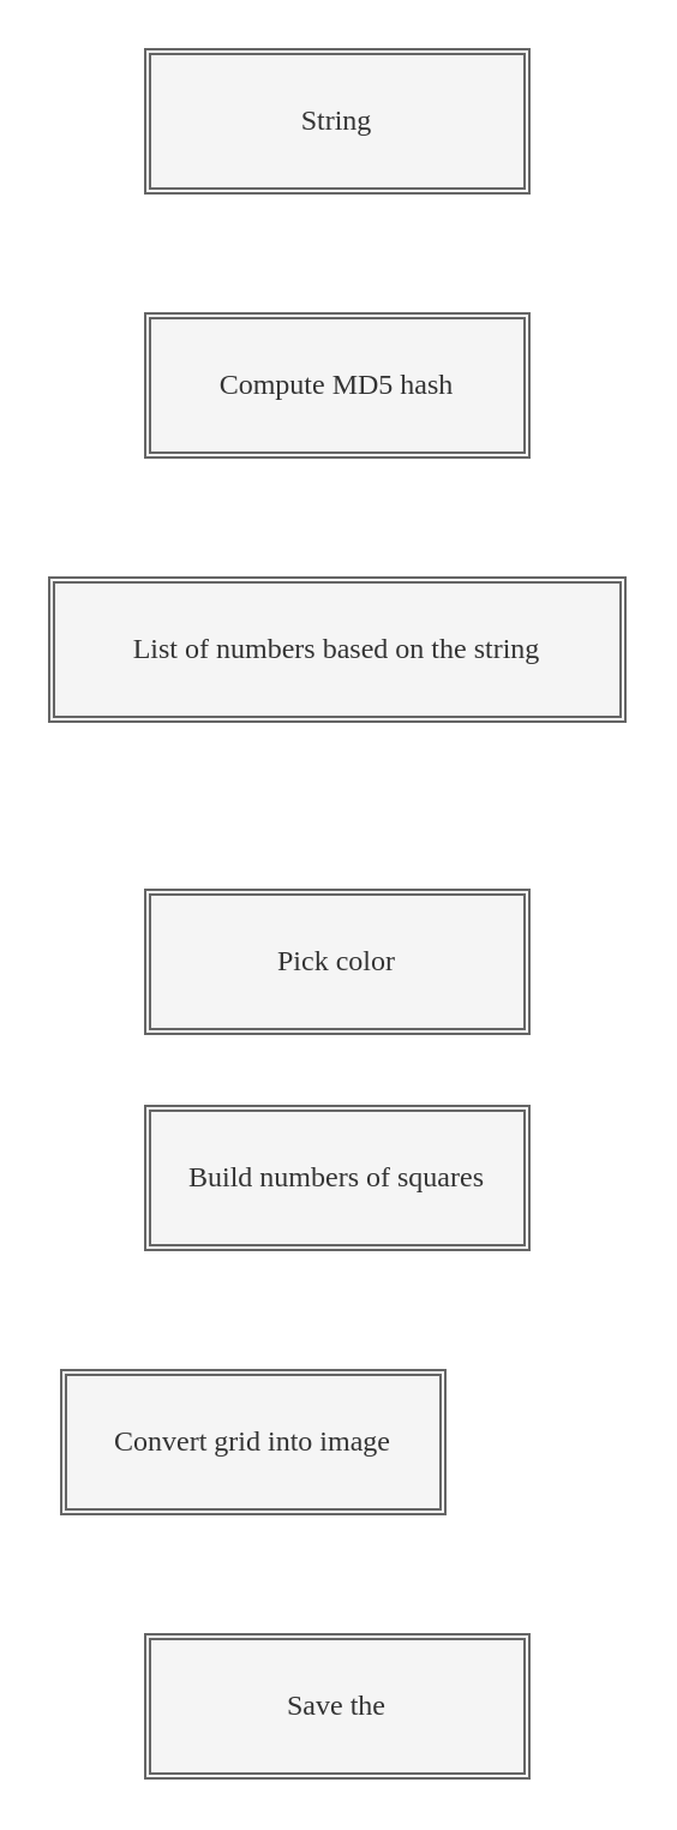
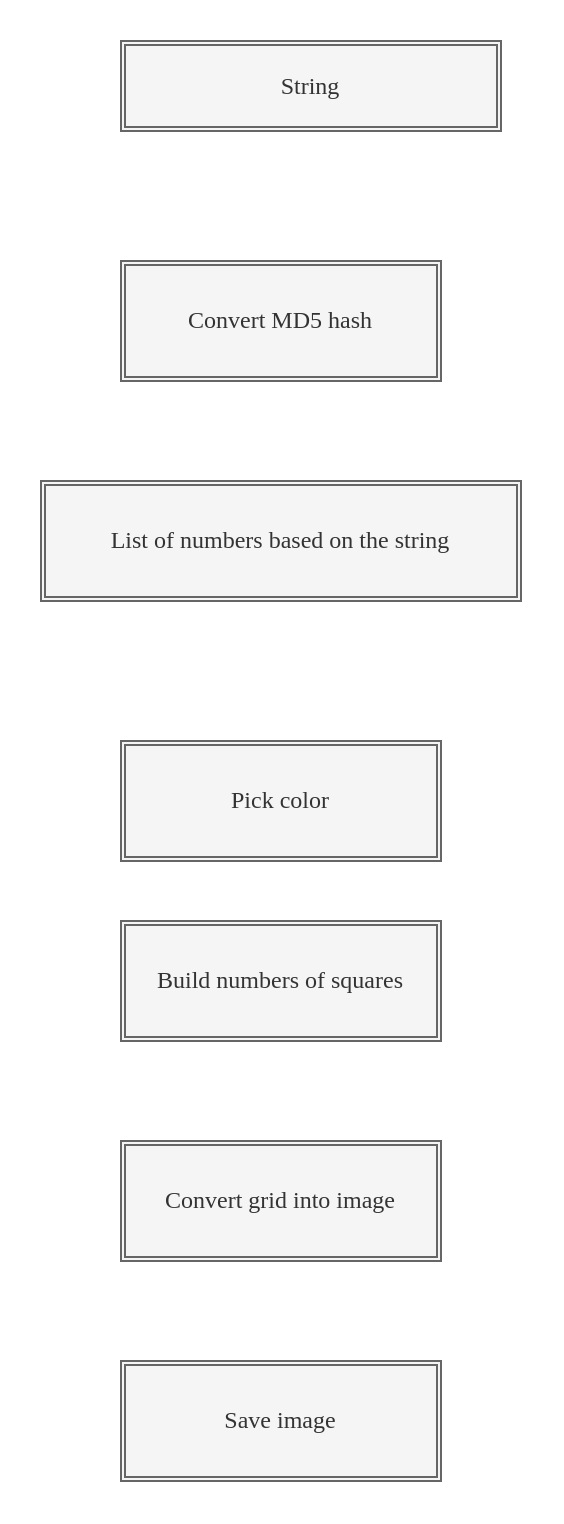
- <mxCell id="3" value="String" style="shape=ext;double=1;rounded=0;whiteSpace=wrap;html=1;fontFamily=Verdana;fontColor=#333333;fillColor=#f5f5f5;strokeColor=#666666;" vertex="1" parent="1"><mxGeometry x="60" y="20" width="160" height="60" as="geometry" /></mxCell>
+ <mxCell id="3" value="String" style="shape=ext;double=1;rounded=0;whiteSpace=wrap;html=1;fontFamily=Verdana;fontColor=#333333;fillColor=#f5f5f5;strokeColor=#666666;" vertex="1" parent="1"><mxGeometry x="60" y="20" width="190" height="45" as="geometry" /></mxCell>
- <mxCell id="5" value="Compute MD5 hash" style="shape=ext;double=1;rounded=0;whiteSpace=wrap;html=1;fillColor=#f5f5f5;strokeColor=#666666;fontFamily=Verdana;fontColor=#333333;" vertex="1" parent="1"><mxGeometry x="60" y="130" width="160" height="60" as="geometry" /></mxCell>
+ <mxCell id="5" value="Convert MD5 hash" style="shape=ext;double=1;rounded=0;whiteSpace=wrap;html=1;fillColor=#f5f5f5;strokeColor=#666666;fontFamily=Verdana;fontColor=#333333;" vertex="1" parent="1"><mxGeometry x="60" y="130" width="160" height="60" as="geometry" /></mxCell>
- <mxCell id="13" value="Convert grid into image" style="shape=ext;double=1;rounded=0;whiteSpace=wrap;html=1;fontFamily=Verdana;fontColor=#333333;fillColor=#f5f5f5;strokeColor=#666666;" vertex="1" parent="1"><mxGeometry x="25" y="570" width="160" height="60" as="geometry" /></mxCell>
+ <mxCell id="13" value="Convert grid into image" style="shape=ext;double=1;rounded=0;whiteSpace=wrap;html=1;fontFamily=Verdana;fontColor=#333333;fillColor=#f5f5f5;strokeColor=#666666;" vertex="1" parent="1"><mxGeometry x="60" y="570" width="160" height="60" as="geometry" /></mxCell>
- <mxCell id="14" value="Save the" style="shape=ext;double=1;rounded=0;whiteSpace=wrap;html=1;fontFamily=Verdana;fontColor=#333333;fillColor=#f5f5f5;strokeColor=#666666;" vertex="1" parent="1"><mxGeometry x="60" y="680" width="160" height="60" as="geometry" /></mxCell>
+ <mxCell id="14" value="Save image" style="shape=ext;double=1;rounded=0;whiteSpace=wrap;html=1;fontFamily=Verdana;fontColor=#333333;fillColor=#f5f5f5;strokeColor=#666666;" vertex="1" parent="1"><mxGeometry x="60" y="680" width="160" height="60" as="geometry" /></mxCell>
